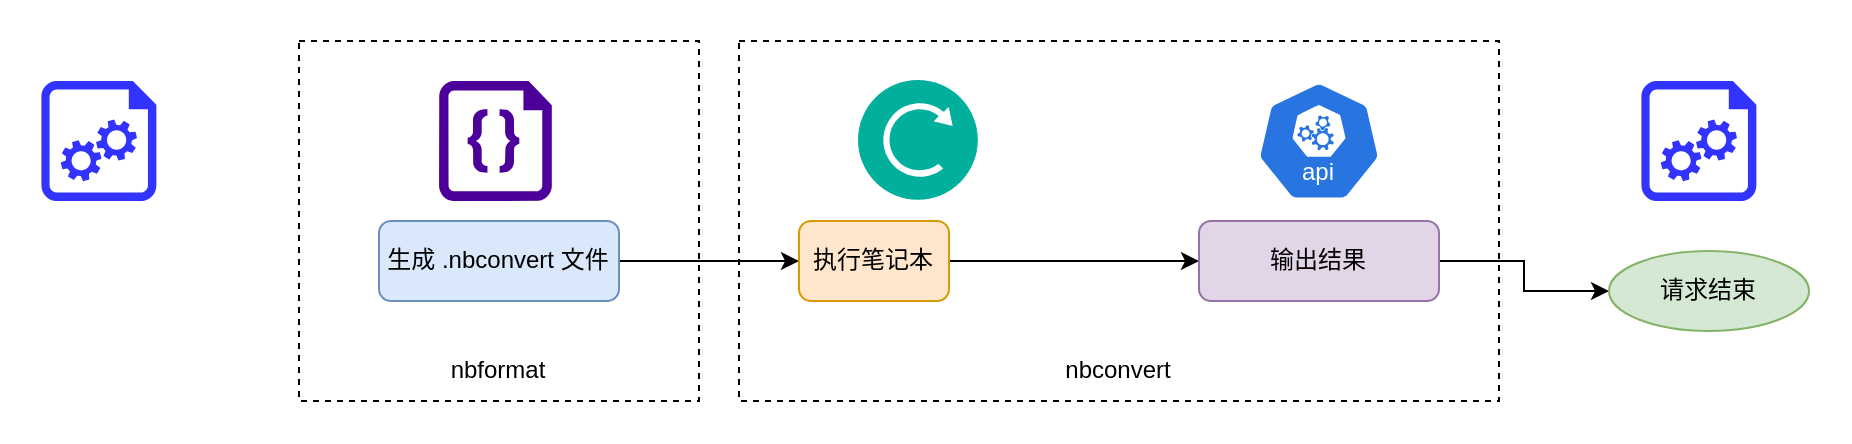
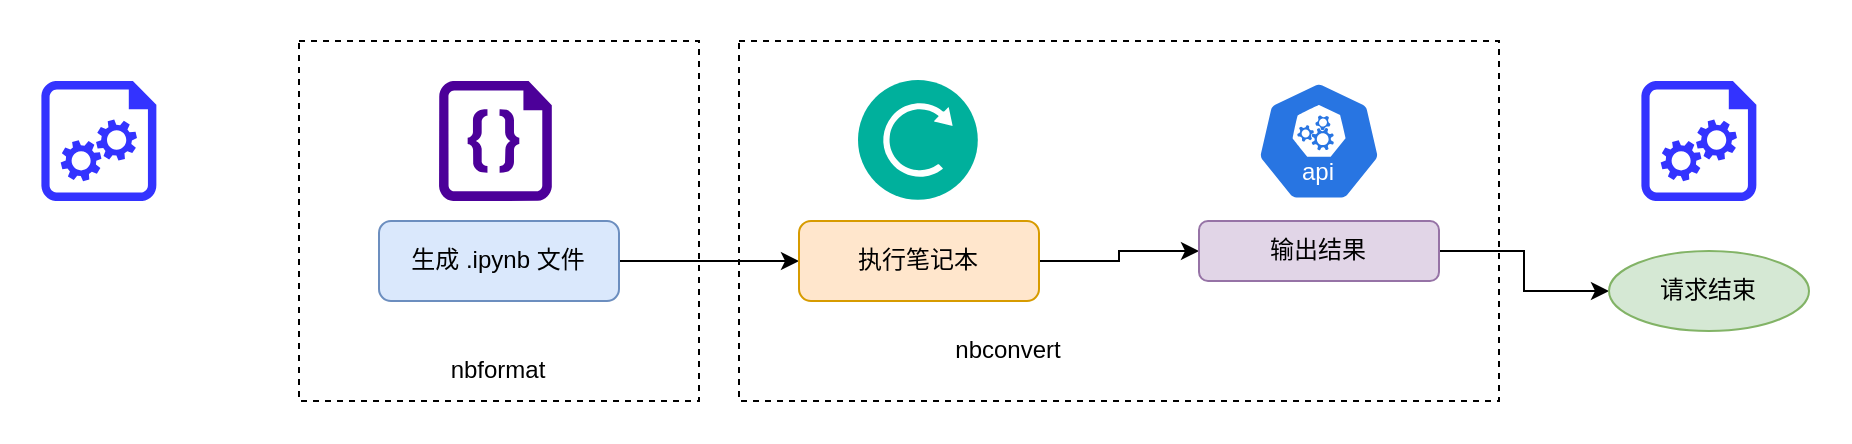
- <mxCell id="6" value="生成 .nbconvert 文件" style="rounded=1;whiteSpace=wrap;html=1;fillColor=#dae8fc;strokeColor=#6c8ebf;" vertex="1" parent="1"><mxGeometry x="189" y="110" width="120" height="40" as="geometry" /></mxCell>
+ <mxCell id="6" value="生成 .ipynb 文件" style="rounded=1;whiteSpace=wrap;html=1;fillColor=#dae8fc;strokeColor=#6c8ebf;" vertex="1" parent="1"><mxGeometry x="189" y="110" width="120" height="40" as="geometry" /></mxCell>
- <mxCell id="8" value="执行笔记本" style="rounded=1;whiteSpace=wrap;html=1;fillColor=#ffe6cc;strokeColor=#d79b00;" vertex="1" parent="1"><mxGeometry x="399" y="110" width="75" height="40" as="geometry" /></mxCell>
+ <mxCell id="8" value="执行笔记本" style="rounded=1;whiteSpace=wrap;html=1;fillColor=#ffe6cc;strokeColor=#d79b00;" vertex="1" parent="1"><mxGeometry x="399" y="110" width="120" height="40" as="geometry" /></mxCell>
- <mxCell id="10" value="输出结果" style="rounded=1;whiteSpace=wrap;html=1;fillColor=#e1d5e7;strokeColor=#9673a6;" vertex="1" parent="1"><mxGeometry x="599" y="110" width="120" height="40" as="geometry" /></mxCell>
+ <mxCell id="10" value="输出结果" style="rounded=1;whiteSpace=wrap;html=1;fillColor=#e1d5e7;strokeColor=#9673a6;" vertex="1" parent="1"><mxGeometry x="599" y="110" width="120" height="30" as="geometry" /></mxCell>
- <mxCell id="15" value="nbconvert" style="text;html=1;align=center;verticalAlign=middle;whiteSpace=wrap;rounded=0;" vertex="1" parent="1"><mxGeometry x="529" y="170" width="60" height="30" as="geometry" /></mxCell>
+ <mxCell id="15" value="nbconvert" style="text;html=1;align=center;verticalAlign=middle;whiteSpace=wrap;rounded=0;" vertex="1" parent="1"><mxGeometry x="474" y="160" width="60" height="30" as="geometry" /></mxCell>
